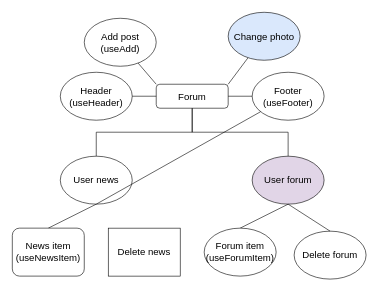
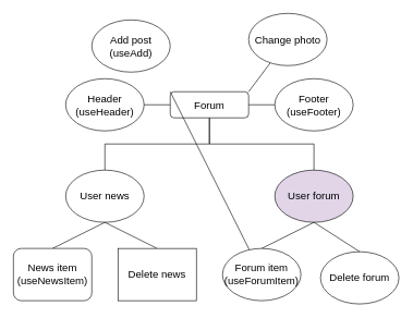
- <mxCell id="8" value="Change photo" style="ellipse;whiteSpace=wrap;html=1;fontSize=16;fillColor=#dae8fc;" vertex="1" parent="1"><mxGeometry x="380" y="20" width="120" height="80" as="geometry" /></mxCell>
+ <mxCell id="8" value="Change photo" style="ellipse;whiteSpace=wrap;html=1;fontSize=16;" vertex="1" parent="1"><mxGeometry x="380" y="20" width="120" height="80" as="geometry" /></mxCell>
- <mxCell id="9" value="" style="endArrow=none;html=1;rounded=0;fontSize=16;exitX=0;exitY=0;exitDx=0;exitDy=0;" edge="1" parent="1" source="2" target="10"><mxGeometry width="50" height="50" relative="1" as="geometry"><mxPoint x="290" y="230" as="sourcePoint" /><mxPoint x="340" y="180" as="targetPoint" /></mxGeometry></mxCell>
+ <mxCell id="9" value="" style="endArrow=none;html=1;rounded=0;fontSize=16;exitX=0;exitY=0;exitDx=0;exitDy=0;" edge="1" parent="1" source="2" target="20"><mxGeometry width="50" height="50" relative="1" as="geometry"><mxPoint x="290" y="230" as="sourcePoint" /><mxPoint x="340" y="180" as="targetPoint" /></mxGeometry></mxCell>
- <mxCell id="15" value="" style="endArrow=none;html=1;rounded=0;fontSize=16;exitX=0.5;exitY=1;exitDx=0;exitDy=0;" edge="1" parent="1" source="11" target="5"><mxGeometry width="50" height="50" relative="1" as="geometry"><mxPoint x="290" y="410" as="sourcePoint" /><mxPoint x="220" y="420" as="targetPoint" /></mxGeometry></mxCell>
+ <mxCell id="15" value="" style="endArrow=none;html=1;rounded=0;fontSize=16;exitX=0.5;exitY=1;exitDx=0;exitDy=0;entryX=0.5;entryY=0;entryDx=0;entryDy=0;" edge="1" parent="1" source="11" target="16"><mxGeometry width="50" height="50" relative="1" as="geometry"><mxPoint x="290" y="410" as="sourcePoint" /><mxPoint x="220" y="420" as="targetPoint" /></mxGeometry></mxCell>
